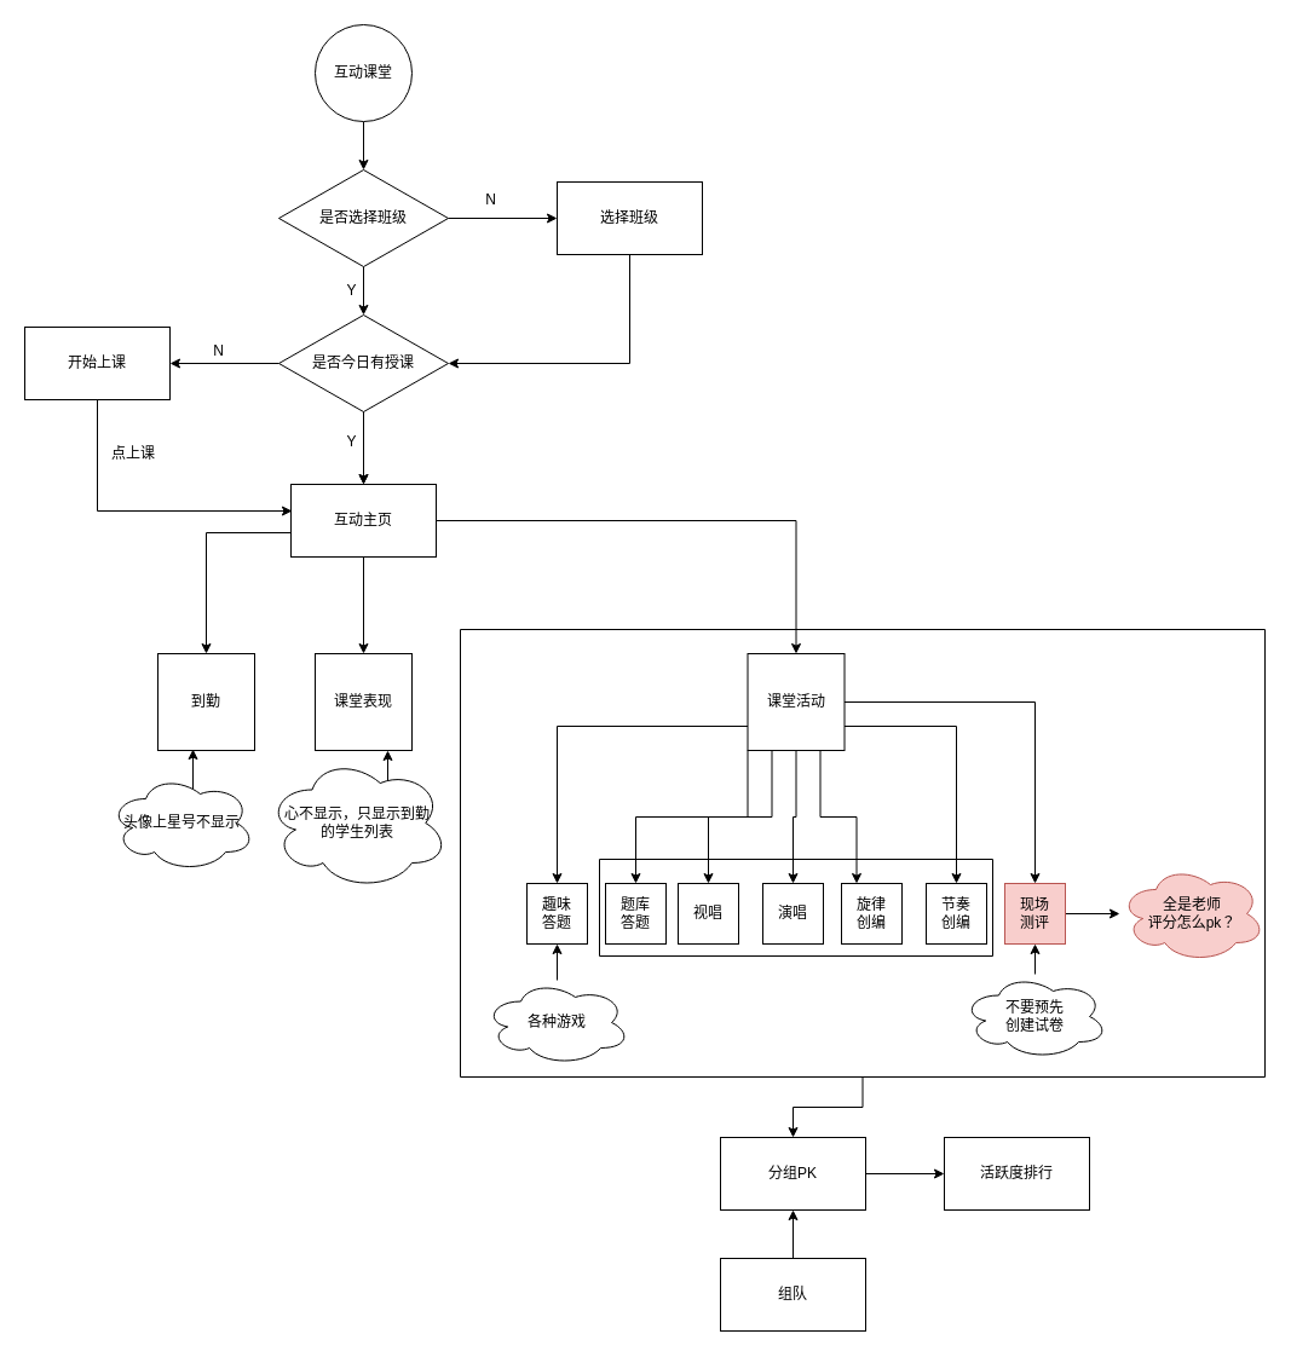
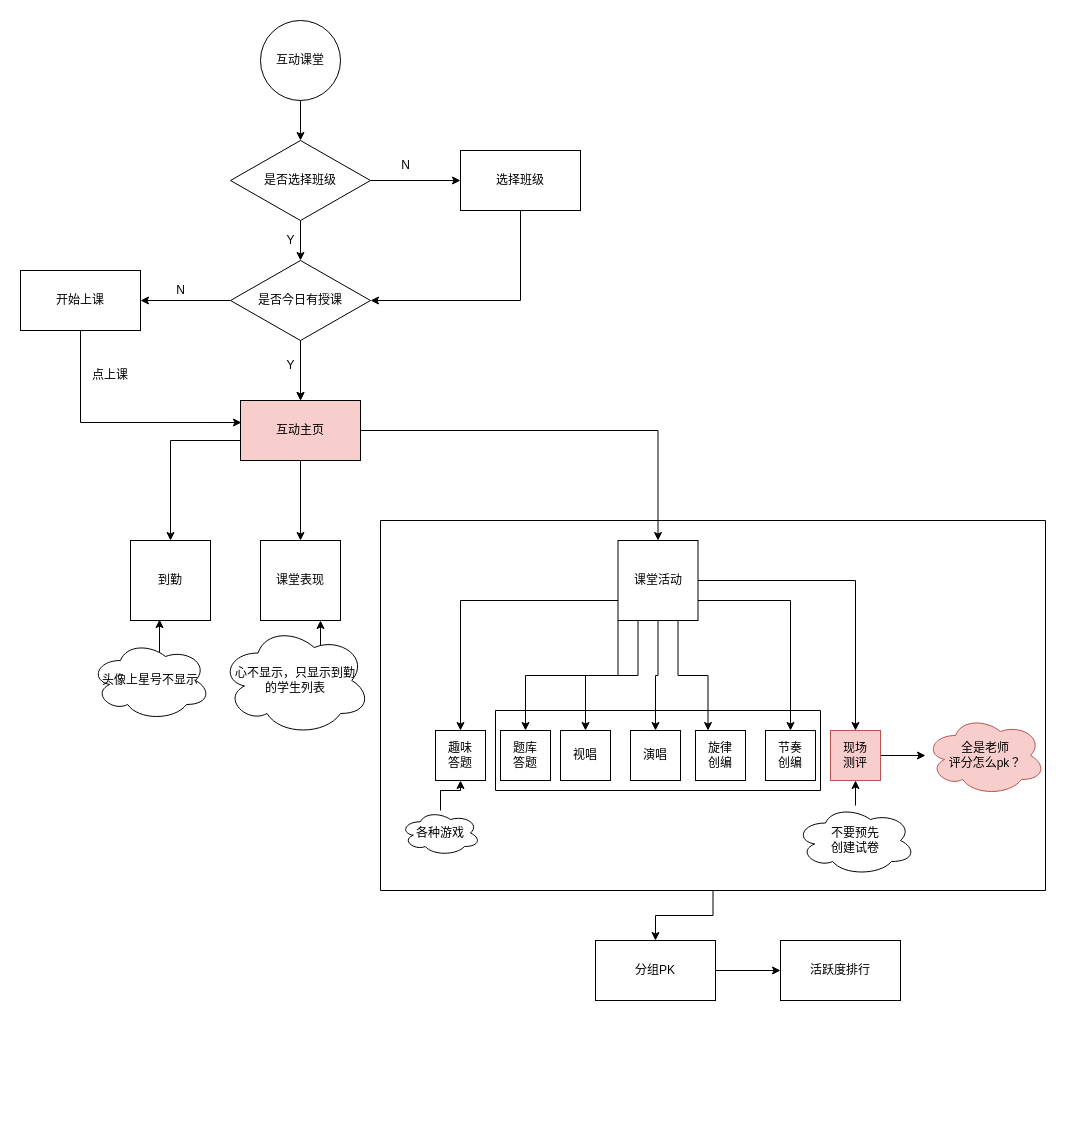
- <mxCell id="15" value="互动主页" style="whiteSpace=wrap;html=1;" parent="1" vertex="1"><mxGeometry x="240" y="400" width="120" height="60" as="geometry" /></mxCell>
+ <mxCell id="15" value="互动主页" style="whiteSpace=wrap;html=1;fillColor=#f8cecc;" parent="1" vertex="1"><mxGeometry x="240" y="400" width="120" height="60" as="geometry" /></mxCell>
- <mxCell id="49" value="各种游戏" style="ellipse;shape=cloud;whiteSpace=wrap;html=1;" parent="1" vertex="1"><mxGeometry x="400" y="810" width="120" height="70" as="geometry" /></mxCell>
+ <mxCell id="49" value="各种游戏" style="ellipse;shape=cloud;whiteSpace=wrap;html=1;" parent="1" vertex="1"><mxGeometry x="400" y="810" width="80" height="45" as="geometry" /></mxCell>
- <mxCell id="53" style="edgeStyle=orthogonalEdgeStyle;rounded=0;orthogonalLoop=1;jettySize=auto;html=1;exitX=0.5;exitY=0;exitDx=0;exitDy=0;entryX=0.5;entryY=1;entryDx=0;entryDy=0;" parent="1" source="54" target="51" edge="1"><mxGeometry relative="1" as="geometry" /></mxCell>
- <mxCell id="54" value="组队" style="whiteSpace=wrap;html=1;" parent="1" vertex="1"><mxGeometry x="595" y="1040" width="120" height="60" as="geometry" /></mxCell>
